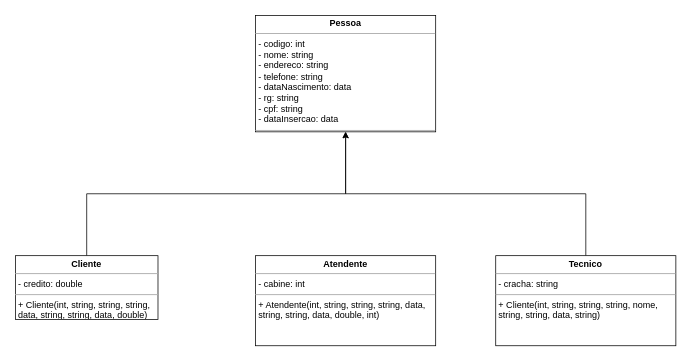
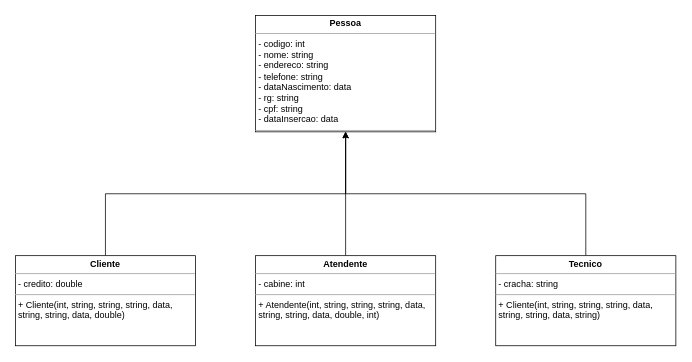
+ <mxCell id="5" style="edgeStyle=orthogonalEdgeStyle;rounded=0;orthogonalLoop=1;jettySize=auto;html=1;entryX=0.5;entryY=1;entryDx=0;entryDy=0;" edge="1" parent="1" source="6" target="2"><mxGeometry relative="1" as="geometry" /></mxCell>
- <mxCell id="8" value="&lt;p style=&quot;margin:0px;margin-top:4px;text-align:center;&quot;&gt;&lt;b&gt;Tecnico&lt;/b&gt;&lt;/p&gt;&lt;hr size=&quot;1&quot;&gt;&lt;p style=&quot;margin:0px;margin-left:4px;&quot;&gt;- cracha: string&lt;/p&gt;&lt;hr size=&quot;1&quot;&gt;&lt;p style=&quot;margin:0px;margin-left:4px;&quot;&gt;+ Cliente(int, string, string, string, nome, string, string, data, string)&lt;br&gt;&lt;/p&gt;" style="verticalAlign=top;align=left;overflow=fill;fontSize=12;fontFamily=Helvetica;html=1;whiteSpace=wrap;" vertex="1" parent="1"><mxGeometry x="660" y="340" width="240" height="120" as="geometry" /></mxCell>
+ <mxCell id="8" value="&lt;p style=&quot;margin:0px;margin-top:4px;text-align:center;&quot;&gt;&lt;b&gt;Tecnico&lt;/b&gt;&lt;/p&gt;&lt;hr size=&quot;1&quot;&gt;&lt;p style=&quot;margin:0px;margin-left:4px;&quot;&gt;- cracha: string&lt;/p&gt;&lt;hr size=&quot;1&quot;&gt;&lt;p style=&quot;margin:0px;margin-left:4px;&quot;&gt;+ Cliente(int, string, string, string, data, string, string, data, string)&lt;br&gt;&lt;/p&gt;" style="verticalAlign=top;align=left;overflow=fill;fontSize=12;fontFamily=Helvetica;html=1;whiteSpace=wrap;" vertex="1" parent="1"><mxGeometry x="660" y="340" width="240" height="120" as="geometry" /></mxCell>
- <mxCell id="4" value="&lt;p style=&quot;margin:0px;margin-top:4px;text-align:center;&quot;&gt;&lt;b&gt;Cliente&lt;/b&gt;&lt;/p&gt;&lt;hr size=&quot;1&quot;&gt;&lt;p style=&quot;margin:0px;margin-left:4px;&quot;&gt;- credito: double&lt;/p&gt;&lt;hr size=&quot;1&quot;&gt;&lt;p style=&quot;margin:0px;margin-left:4px;&quot;&gt;+ Cliente(int, string, string, string, data, string, string, data, double)&lt;br&gt;&lt;/p&gt;" style="verticalAlign=top;align=left;overflow=fill;fontSize=12;fontFamily=Helvetica;html=1;whiteSpace=wrap;" vertex="1" parent="1"><mxGeometry x="20" y="340" width="190" height="85" as="geometry" /></mxCell>
+ <mxCell id="4" value="&lt;p style=&quot;margin:0px;margin-top:4px;text-align:center;&quot;&gt;&lt;b&gt;Cliente&lt;/b&gt;&lt;/p&gt;&lt;hr size=&quot;1&quot;&gt;&lt;p style=&quot;margin:0px;margin-left:4px;&quot;&gt;- credito: double&lt;/p&gt;&lt;hr size=&quot;1&quot;&gt;&lt;p style=&quot;margin:0px;margin-left:4px;&quot;&gt;+ Cliente(int, string, string, string, data, string, string, data, double)&lt;br&gt;&lt;/p&gt;" style="verticalAlign=top;align=left;overflow=fill;fontSize=12;fontFamily=Helvetica;html=1;whiteSpace=wrap;" vertex="1" parent="1"><mxGeometry x="20" y="340" width="240" height="120" as="geometry" /></mxCell>
